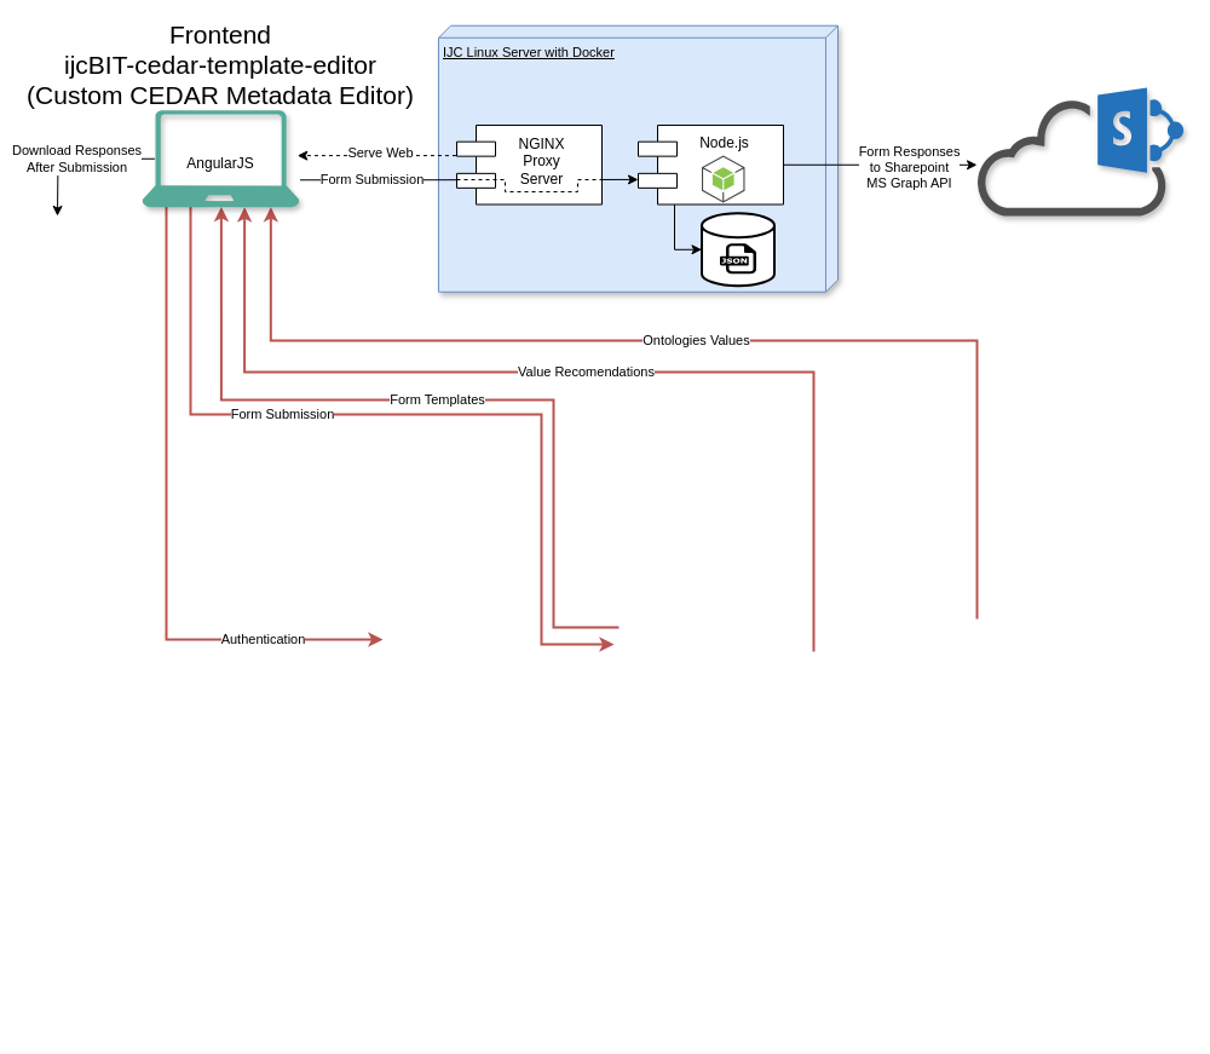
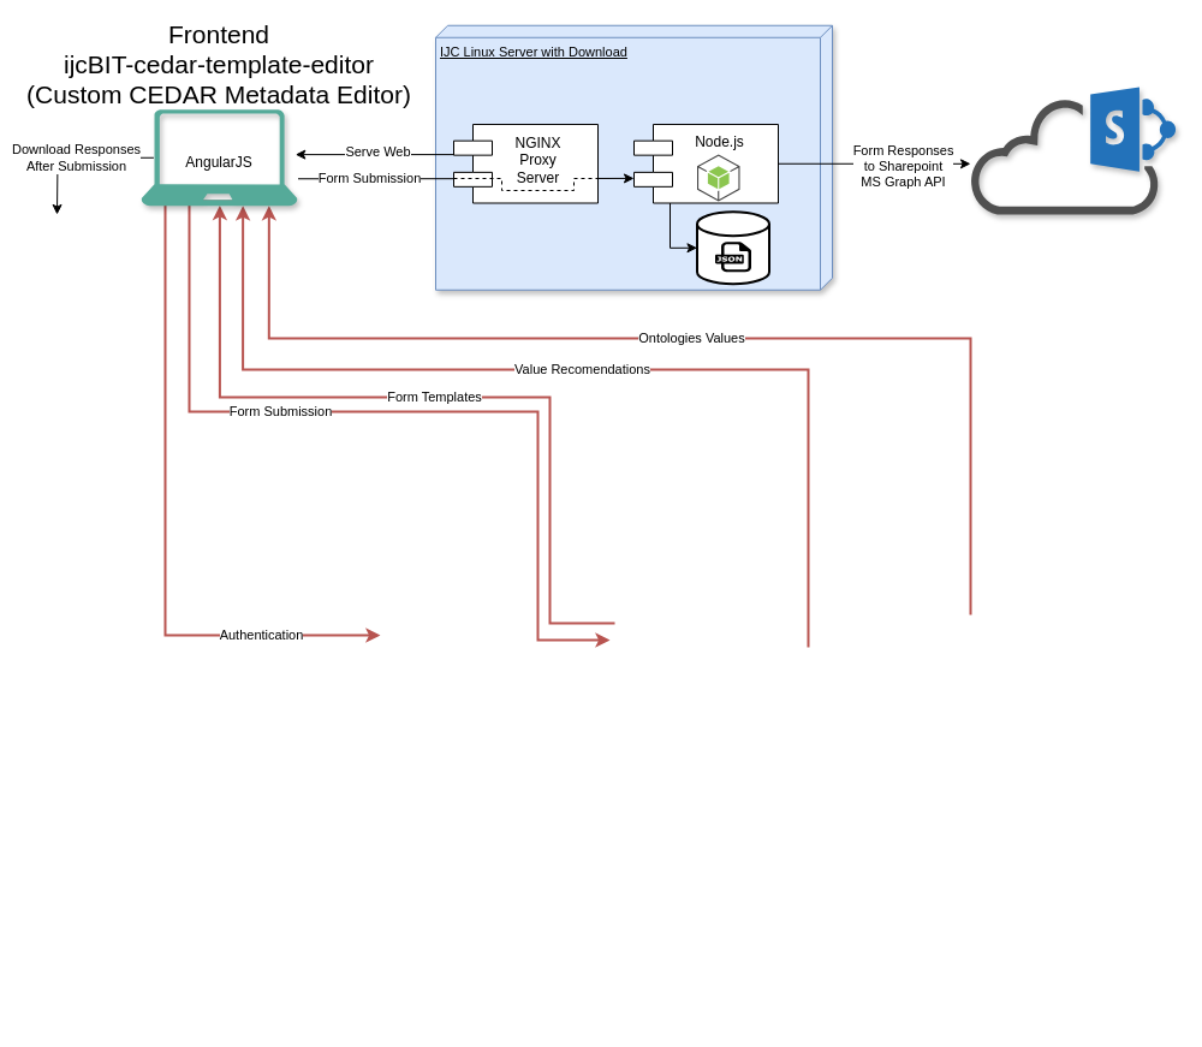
- <mxCell id="10" value="&lt;div style=&quot;text-align: center;&quot;&gt;&lt;span style=&quot;font-size: 11px;&quot;&gt;IJC Linux Server with Docker&lt;/span&gt;&lt;/div&gt;" style="verticalAlign=top;align=left;spacingTop=8;spacingLeft=2;spacingRight=12;shape=cube;size=10;direction=south;fontStyle=4;html=1;rounded=0;shadow=1;comic=0;labelBackgroundColor=none;strokeWidth=1;fontFamily=Helvetica;fontSize=12;fillColor=#dae8fc;strokeColor=#6c8ebf;" vertex="1" parent="1"><mxGeometry x="362" y="20.75" width="330" height="220" as="geometry" /></mxCell>
+ <mxCell id="10" value="&lt;div style=&quot;text-align: center;&quot;&gt;&lt;span style=&quot;font-size: 11px;&quot;&gt;IJC Linux Server with Download&lt;/span&gt;&lt;/div&gt;" style="verticalAlign=top;align=left;spacingTop=8;spacingLeft=2;spacingRight=12;shape=cube;size=10;direction=south;fontStyle=4;html=1;rounded=0;shadow=1;comic=0;labelBackgroundColor=none;strokeWidth=1;fontFamily=Helvetica;fontSize=12;fillColor=#dae8fc;strokeColor=#6c8ebf;" vertex="1" parent="1"><mxGeometry x="362" y="20.75" width="330" height="220" as="geometry" /></mxCell>
- <mxCell id="25" style="edgeStyle=orthogonalEdgeStyle;rounded=0;orthogonalLoop=1;jettySize=auto;html=1;exitX=0;exitY=0.3;exitDx=0;exitDy=0;entryX=0.987;entryY=0.467;entryDx=0;entryDy=0;entryPerimeter=0;dashed=1;" edge="1" parent="1" source="27" target="23"><mxGeometry relative="1" as="geometry"><Array as="points"><mxPoint x="377" y="128" /><mxPoint x="245" y="128" /></Array></mxGeometry></mxCell>
+ <mxCell id="25" style="edgeStyle=orthogonalEdgeStyle;rounded=0;orthogonalLoop=1;jettySize=auto;html=1;exitX=0;exitY=0.3;exitDx=0;exitDy=0;entryX=0.987;entryY=0.467;entryDx=0;entryDy=0;entryPerimeter=0;" edge="1" parent="1" source="27" target="23"><mxGeometry relative="1" as="geometry"><Array as="points"><mxPoint x="377" y="128" /><mxPoint x="245" y="128" /></Array></mxGeometry></mxCell>
